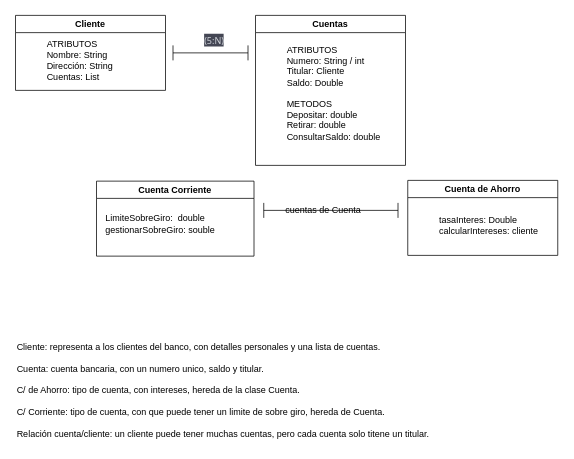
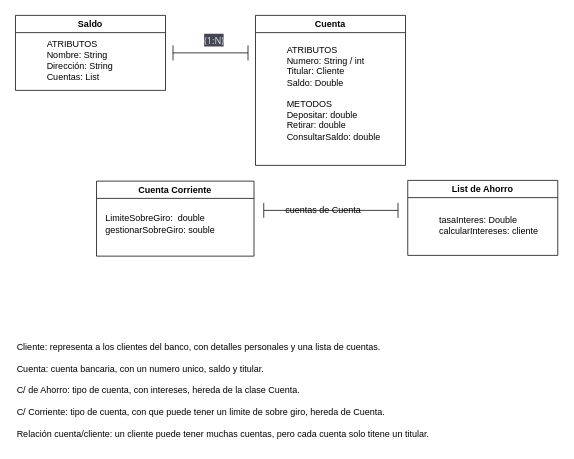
- <mxCell id="2" value="Cliente" style="swimlane;whiteSpace=wrap;html=1;" vertex="1" parent="1"><mxGeometry x="20" y="20" width="200" height="100" as="geometry" /></mxCell>
+ <mxCell id="2" value="Saldo" style="swimlane;whiteSpace=wrap;html=1;" vertex="1" parent="1"><mxGeometry x="20" y="20" width="200" height="100" as="geometry" /></mxCell>
- <mxCell id="4" value="Cuentas" style="swimlane;whiteSpace=wrap;html=1;startSize=23;" vertex="1" parent="1"><mxGeometry x="340" y="20" width="200" height="200" as="geometry" /></mxCell>
+ <mxCell id="4" value="Cuenta" style="swimlane;whiteSpace=wrap;html=1;startSize=23;" vertex="1" parent="1"><mxGeometry x="340" y="20" width="200" height="200" as="geometry" /></mxCell>
- <mxCell id="11" value="&lt;span style=&quot;color: rgb(209, 213, 219); font-family: Söhne, ui-sans-serif, system-ui, -apple-system, &amp;quot;Segoe UI&amp;quot;, Roboto, Ubuntu, Cantarell, &amp;quot;Noto Sans&amp;quot;, sans-serif, &amp;quot;Helvetica Neue&amp;quot;, Arial, &amp;quot;Apple Color Emoji&amp;quot;, &amp;quot;Segoe UI Emoji&amp;quot;, &amp;quot;Segoe UI Symbol&amp;quot;, &amp;quot;Noto Color Emoji&amp;quot;; font-size: 12px; font-style: normal; font-variant-ligatures: normal; font-variant-caps: normal; font-weight: 400; letter-spacing: normal; orphans: 2; text-align: left; text-indent: 0px; text-transform: none; widows: 2; word-spacing: 0px; -webkit-text-stroke-width: 0px; background-color: rgb(68, 70, 84); text-decoration-thickness: initial; text-decoration-style: initial; text-decoration-color: initial; float: none; display: inline !important;&quot;&gt;(5:N)&lt;/span&gt;" style="text;whiteSpace=wrap;html=1;" vertex="1" parent="1"><mxGeometry x="270" y="40" width="60" height="40" as="geometry" /></mxCell>
+ <mxCell id="11" value="&lt;span style=&quot;color: rgb(209, 213, 219); font-family: Söhne, ui-sans-serif, system-ui, -apple-system, &amp;quot;Segoe UI&amp;quot;, Roboto, Ubuntu, Cantarell, &amp;quot;Noto Sans&amp;quot;, sans-serif, &amp;quot;Helvetica Neue&amp;quot;, Arial, &amp;quot;Apple Color Emoji&amp;quot;, &amp;quot;Segoe UI Emoji&amp;quot;, &amp;quot;Segoe UI Symbol&amp;quot;, &amp;quot;Noto Color Emoji&amp;quot;; font-size: 12px; font-style: normal; font-variant-ligatures: normal; font-variant-caps: normal; font-weight: 400; letter-spacing: normal; orphans: 2; text-align: left; text-indent: 0px; text-transform: none; widows: 2; word-spacing: 0px; -webkit-text-stroke-width: 0px; background-color: rgb(68, 70, 84); text-decoration-thickness: initial; text-decoration-style: initial; text-decoration-color: initial; float: none; display: inline !important;&quot;&gt;(1:N)&lt;/span&gt;" style="text;whiteSpace=wrap;html=1;" vertex="1" parent="1"><mxGeometry x="270" y="40" width="60" height="40" as="geometry" /></mxCell>
- <mxCell id="6" value="Cuenta de Ahorro" style="swimlane;whiteSpace=wrap;html=1;startSize=23;" vertex="1" parent="1"><mxGeometry x="543" y="240" width="200" height="100" as="geometry" /></mxCell>
+ <mxCell id="6" value="List de Ahorro" style="swimlane;whiteSpace=wrap;html=1;startSize=23;" vertex="1" parent="1"><mxGeometry x="543" y="240" width="200" height="100" as="geometry" /></mxCell>
